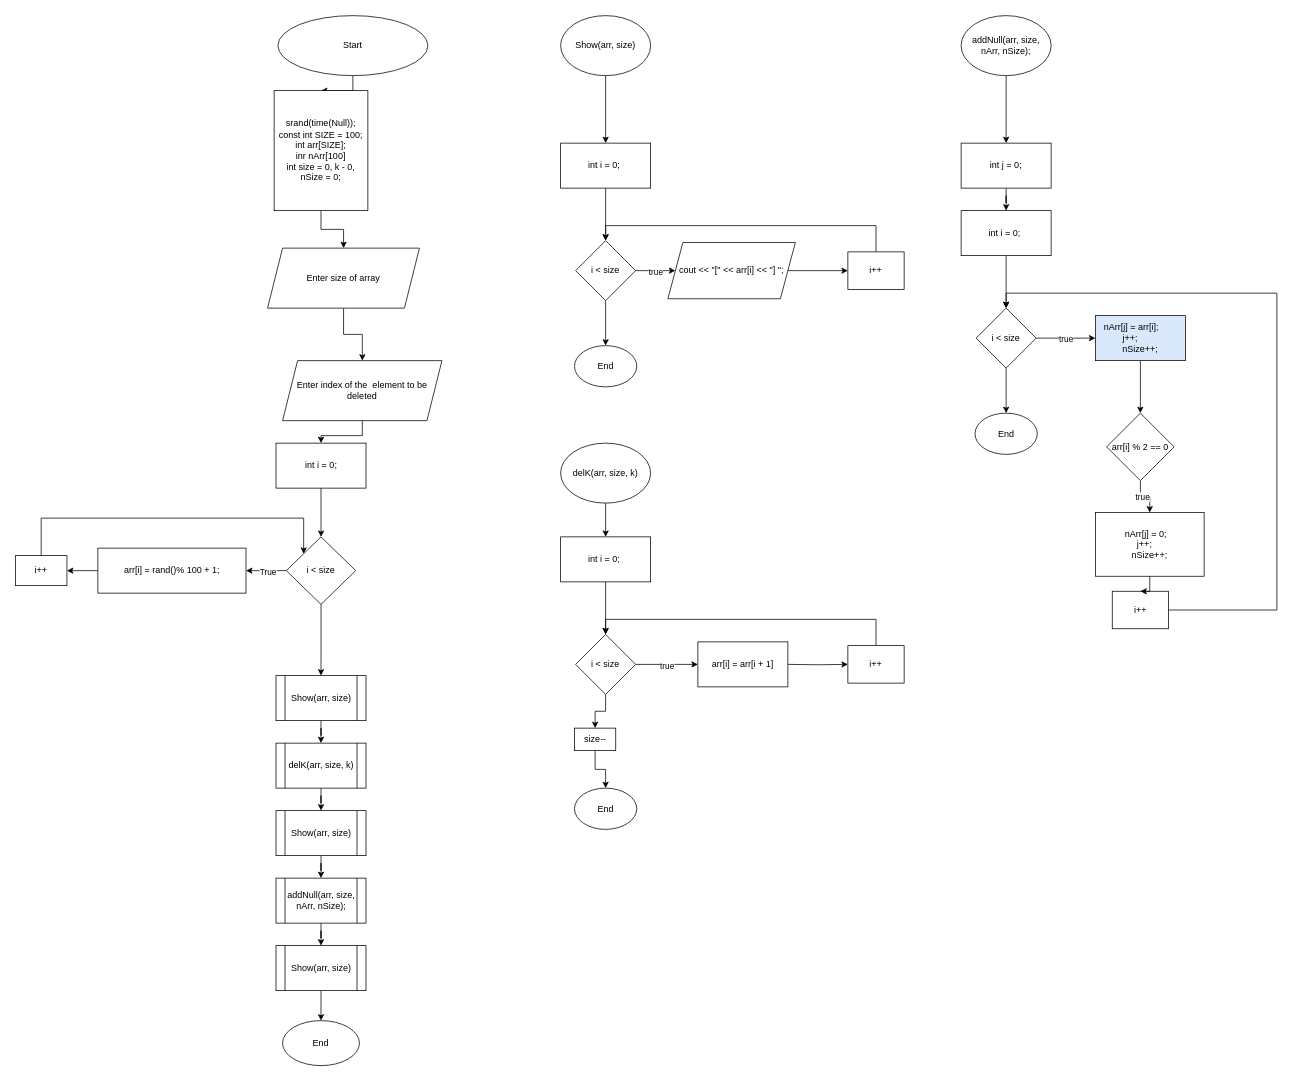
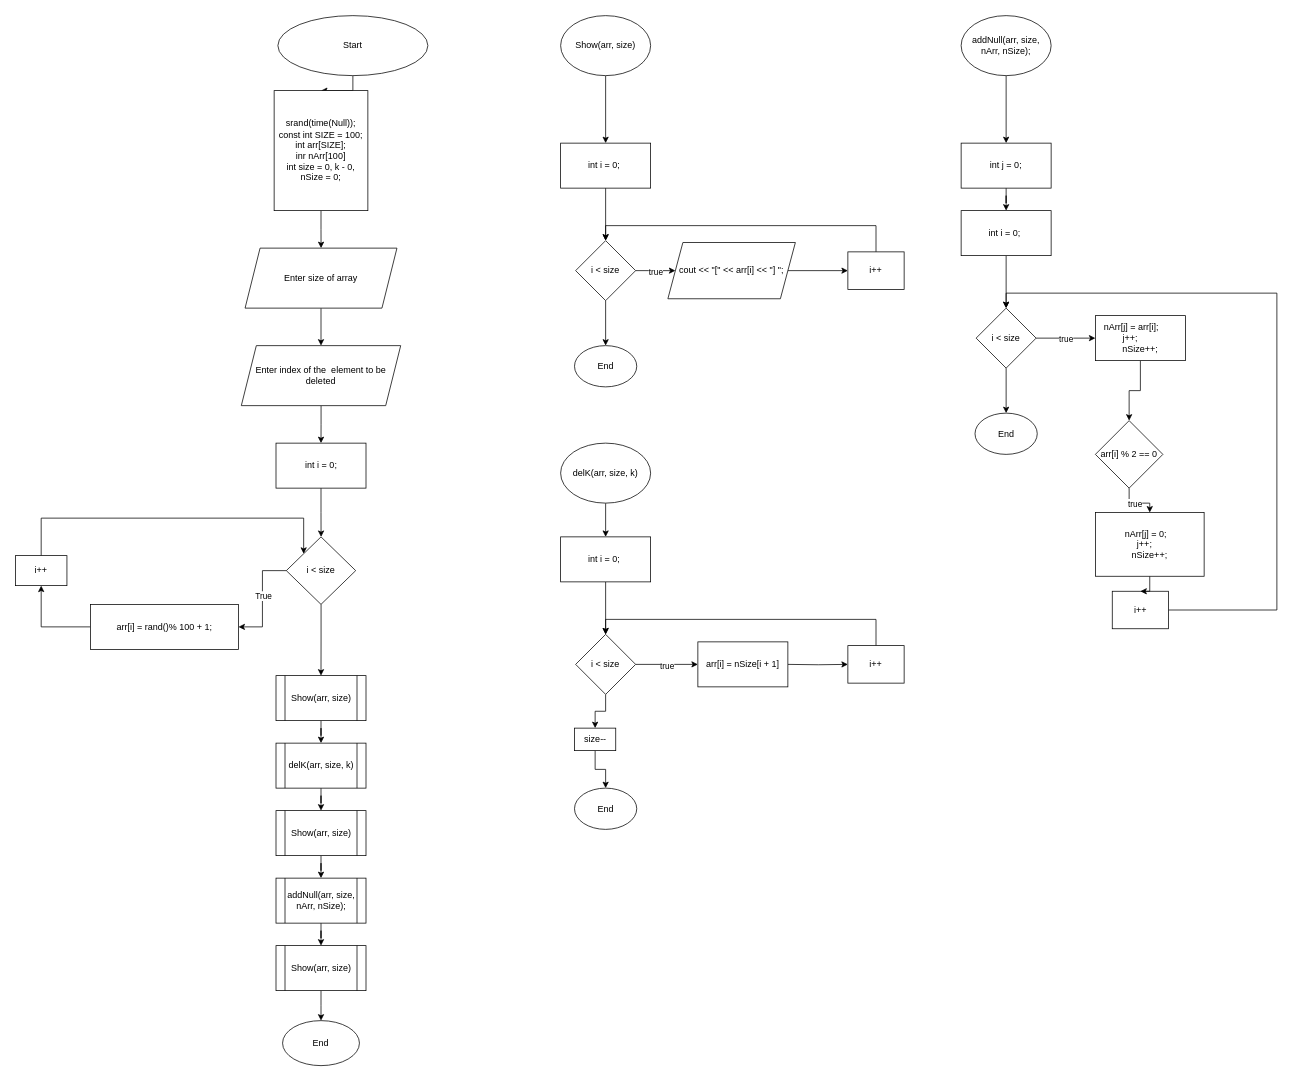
- <mxCell id="7" value="Enter size of array" style="shape=parallelogram;perimeter=parallelogramPerimeter;whiteSpace=wrap;html=1;fixedSize=1;" vertex="1" parent="1"><mxGeometry x="356.25" y="330" width="202.5" height="80" as="geometry" /></mxCell>
+ <mxCell id="7" value="Enter size of array" style="shape=parallelogram;perimeter=parallelogramPerimeter;whiteSpace=wrap;html=1;fixedSize=1;" vertex="1" parent="1"><mxGeometry x="326.25" y="330" width="202.5" height="80" as="geometry" /></mxCell>
- <mxCell id="76" value="nArr[j] = arr[i];&amp;nbsp; &amp;nbsp; &amp;nbsp; &amp;nbsp; &amp;nbsp;j++;&amp;nbsp; &amp;nbsp; &amp;nbsp; &amp;nbsp; &amp;nbsp;&lt;div&gt;nSize++;&lt;/div&gt;" style="rounded=0;whiteSpace=wrap;html=1;fillColor=#dae8fc;" vertex="1" parent="1"><mxGeometry x="1460" y="420" width="120" height="60" as="geometry" /></mxCell>
+ <mxCell id="76" value="nArr[j] = arr[i];&amp;nbsp; &amp;nbsp; &amp;nbsp; &amp;nbsp; &amp;nbsp;j++;&amp;nbsp; &amp;nbsp; &amp;nbsp; &amp;nbsp; &amp;nbsp;&lt;div&gt;nSize++;&lt;/div&gt;" style="rounded=0;whiteSpace=wrap;html=1;" vertex="1" parent="1"><mxGeometry x="1460" y="420" width="120" height="60" as="geometry" /></mxCell>
- <mxCell id="9" value="Enter index of the  element to be deleted" style="shape=parallelogram;perimeter=parallelogramPerimeter;whiteSpace=wrap;html=1;fixedSize=1;" vertex="1" parent="1"><mxGeometry x="376.25" y="480" width="212.5" height="80" as="geometry" /></mxCell>
+ <mxCell id="9" value="Enter index of the  element to be deleted" style="shape=parallelogram;perimeter=parallelogramPerimeter;whiteSpace=wrap;html=1;fixedSize=1;" vertex="1" parent="1"><mxGeometry x="321.25" y="460" width="212.5" height="80" as="geometry" /></mxCell>
- <mxCell id="79" value="arr[i] % 2 == 0" style="rhombus;whiteSpace=wrap;html=1;rounded=0;" vertex="1" parent="1"><mxGeometry x="1475" y="550" width="90" height="90" as="geometry" /></mxCell>
+ <mxCell id="79" value="arr[i] % 2 == 0" style="rhombus;whiteSpace=wrap;html=1;rounded=0;" vertex="1" parent="1"><mxGeometry x="1460" y="560" width="90" height="90" as="geometry" /></mxCell>
- <mxCell id="17" value="arr[i] = rand()% 100 + 1;" style="whiteSpace=wrap;html=1;" vertex="1" parent="1"><mxGeometry x="130" y="730" width="197.5" height="60" as="geometry" /></mxCell>
+ <mxCell id="17" value="arr[i] = rand()% 100 + 1;" style="whiteSpace=wrap;html=1;" vertex="1" parent="1"><mxGeometry x="120" y="805" width="197.5" height="60" as="geometry" /></mxCell>
- <mxCell id="58" value="arr[i] = arr[i + 1]" style="rounded=0;whiteSpace=wrap;html=1;" vertex="1" parent="1"><mxGeometry x="930" y="855" width="120" height="60" as="geometry" /></mxCell>
+ <mxCell id="58" value="arr[i] = nSize[i + 1]" style="rounded=0;whiteSpace=wrap;html=1;" vertex="1" parent="1"><mxGeometry x="930" y="855" width="120" height="60" as="geometry" /></mxCell>
